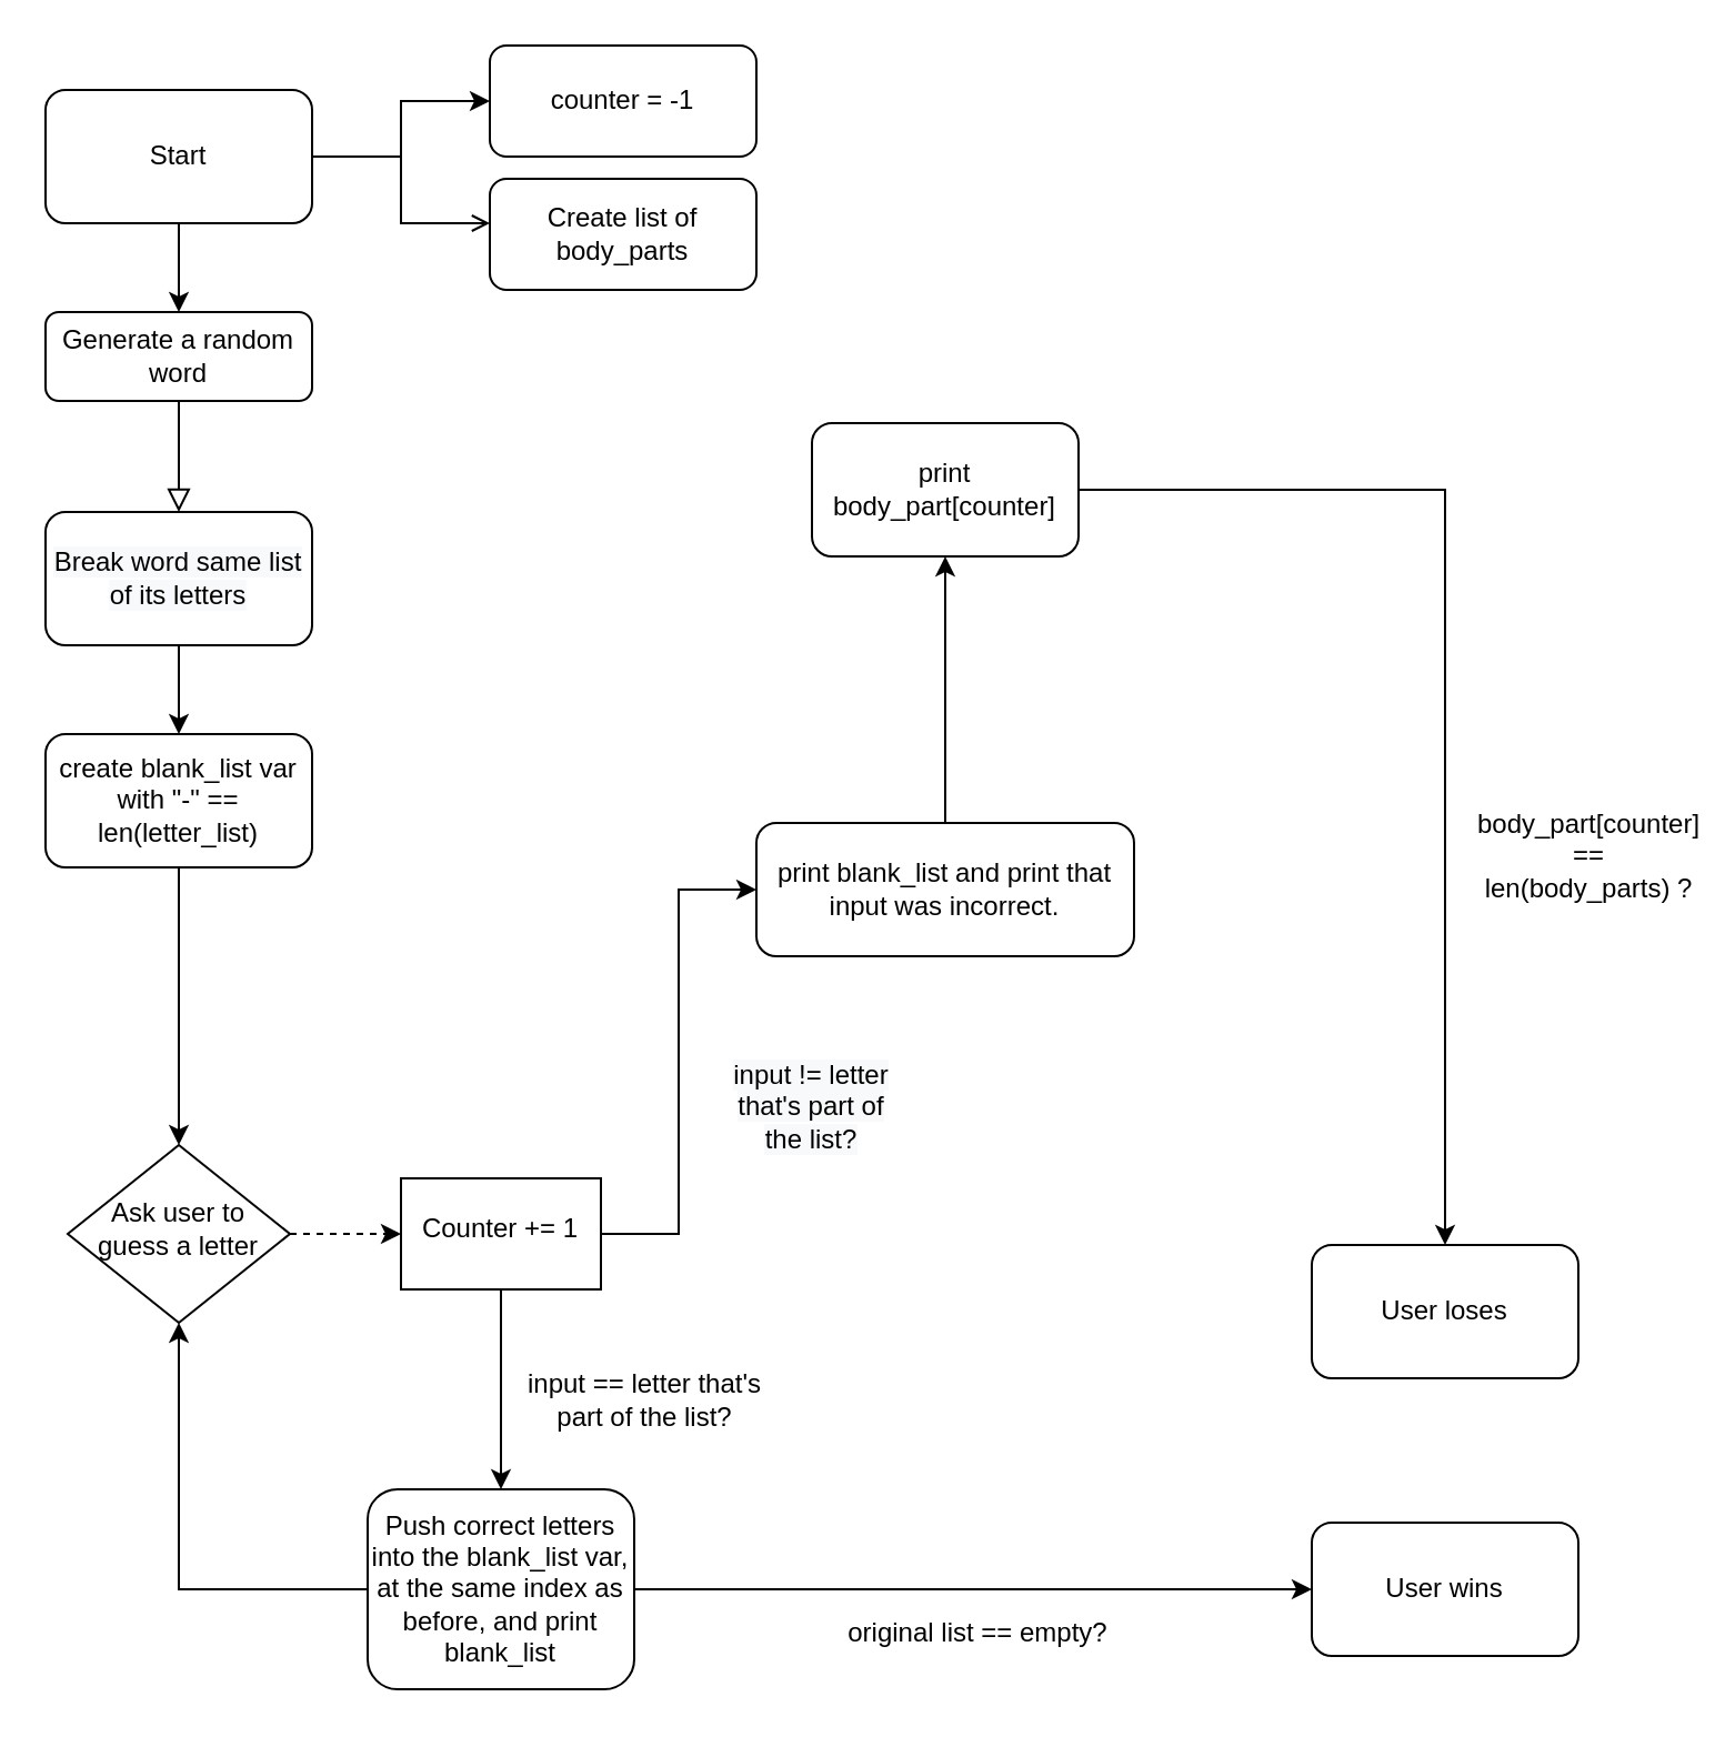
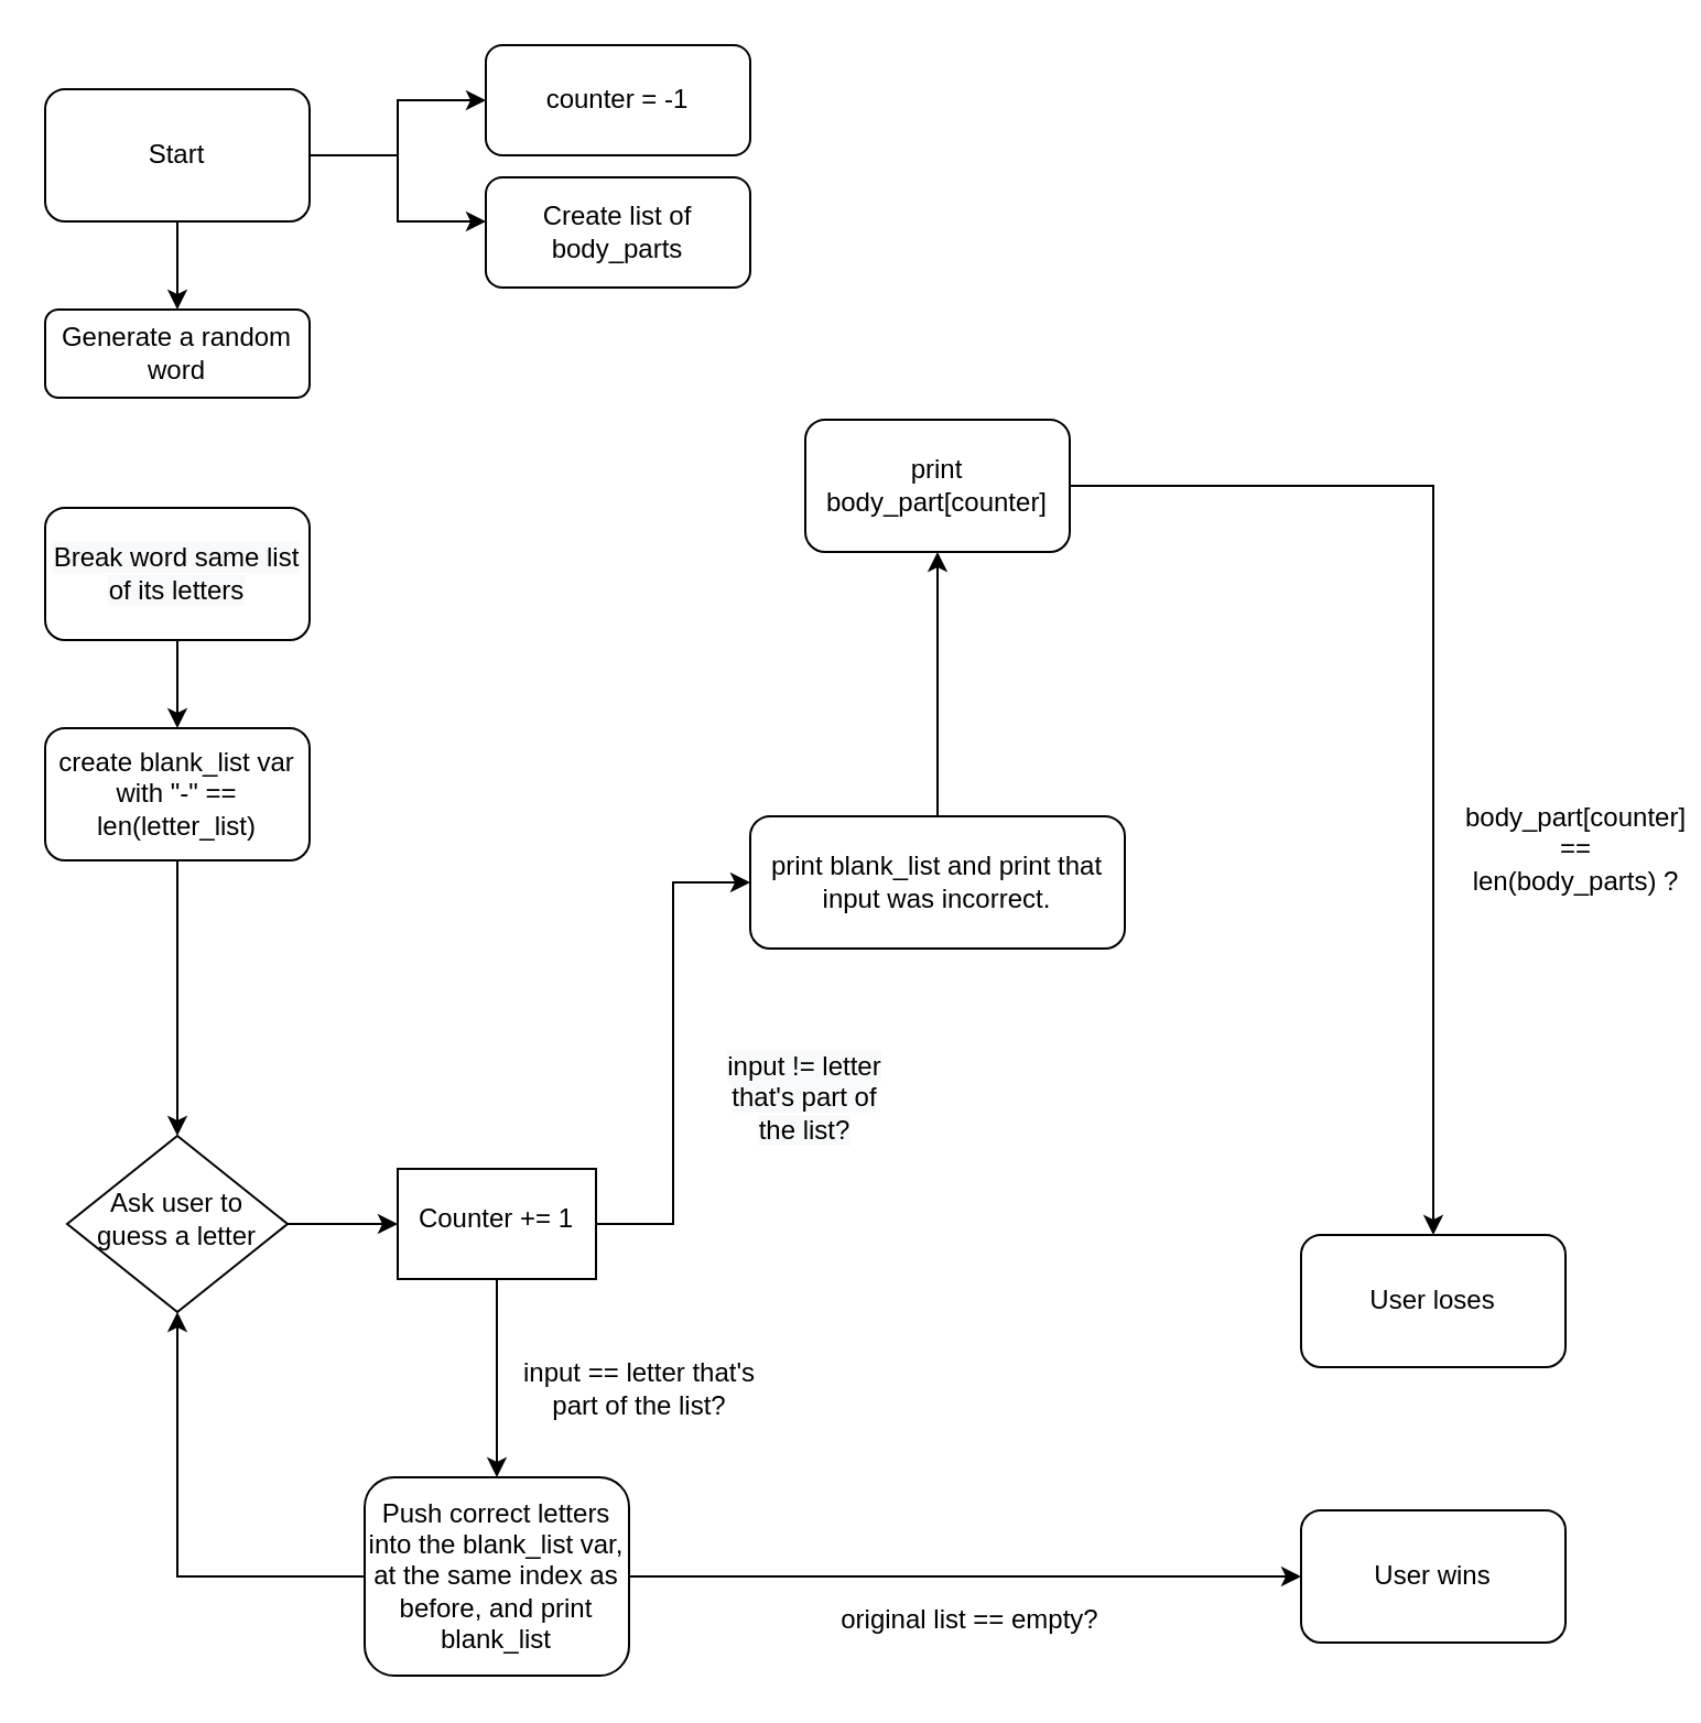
- <mxCell id="21" value="" style="edgeStyle=orthogonalEdgeStyle;rounded=0;orthogonalLoop=1;jettySize=auto;html=1;endArrow=open;" edge="1" parent="1" source="23" target="24"><mxGeometry relative="1" as="geometry"><Array as="points"><mxPoint x="180" y="70" /><mxPoint x="180" y="100" /></Array></mxGeometry></mxCell>
+ <mxCell id="21" value="" style="edgeStyle=orthogonalEdgeStyle;rounded=0;orthogonalLoop=1;jettySize=auto;html=1;" edge="1" parent="1" source="23" target="24"><mxGeometry relative="1" as="geometry"><Array as="points"><mxPoint x="180" y="70" /><mxPoint x="180" y="100" /></Array></mxGeometry></mxCell>
- <mxCell id="2" value="" style="rounded=0;html=1;jettySize=auto;orthogonalLoop=1;fontSize=11;endArrow=block;endFill=0;endSize=8;strokeWidth=1;shadow=0;labelBackgroundColor=none;edgeStyle=orthogonalEdgeStyle;" parent="1" source="3" target="19" edge="1"><mxGeometry relative="1" as="geometry"><mxPoint x="180" y="180" as="targetPoint" /><Array as="points"><mxPoint x="80" y="170" /><mxPoint x="80" y="170" /></Array></mxGeometry></mxCell>
- <mxCell id="30" style="edgeStyle=orthogonalEdgeStyle;rounded=0;orthogonalLoop=1;jettySize=auto;html=1;entryX=0;entryY=0.5;entryDx=0;entryDy=0;dashed=1;" edge="1" parent="1" source="5" target="29"><mxGeometry relative="1" as="geometry"><mxPoint x="130" y="500" as="sourcePoint" /><mxPoint x="400" y="500" as="targetPoint" /></mxGeometry></mxCell>
+ <mxCell id="30" style="edgeStyle=orthogonalEdgeStyle;rounded=0;orthogonalLoop=1;jettySize=auto;html=1;entryX=0;entryY=0.5;entryDx=0;entryDy=0;" edge="1" parent="1" source="5" target="29"><mxGeometry relative="1" as="geometry"><mxPoint x="130" y="500" as="sourcePoint" /><mxPoint x="400" y="500" as="targetPoint" /></mxGeometry></mxCell>
